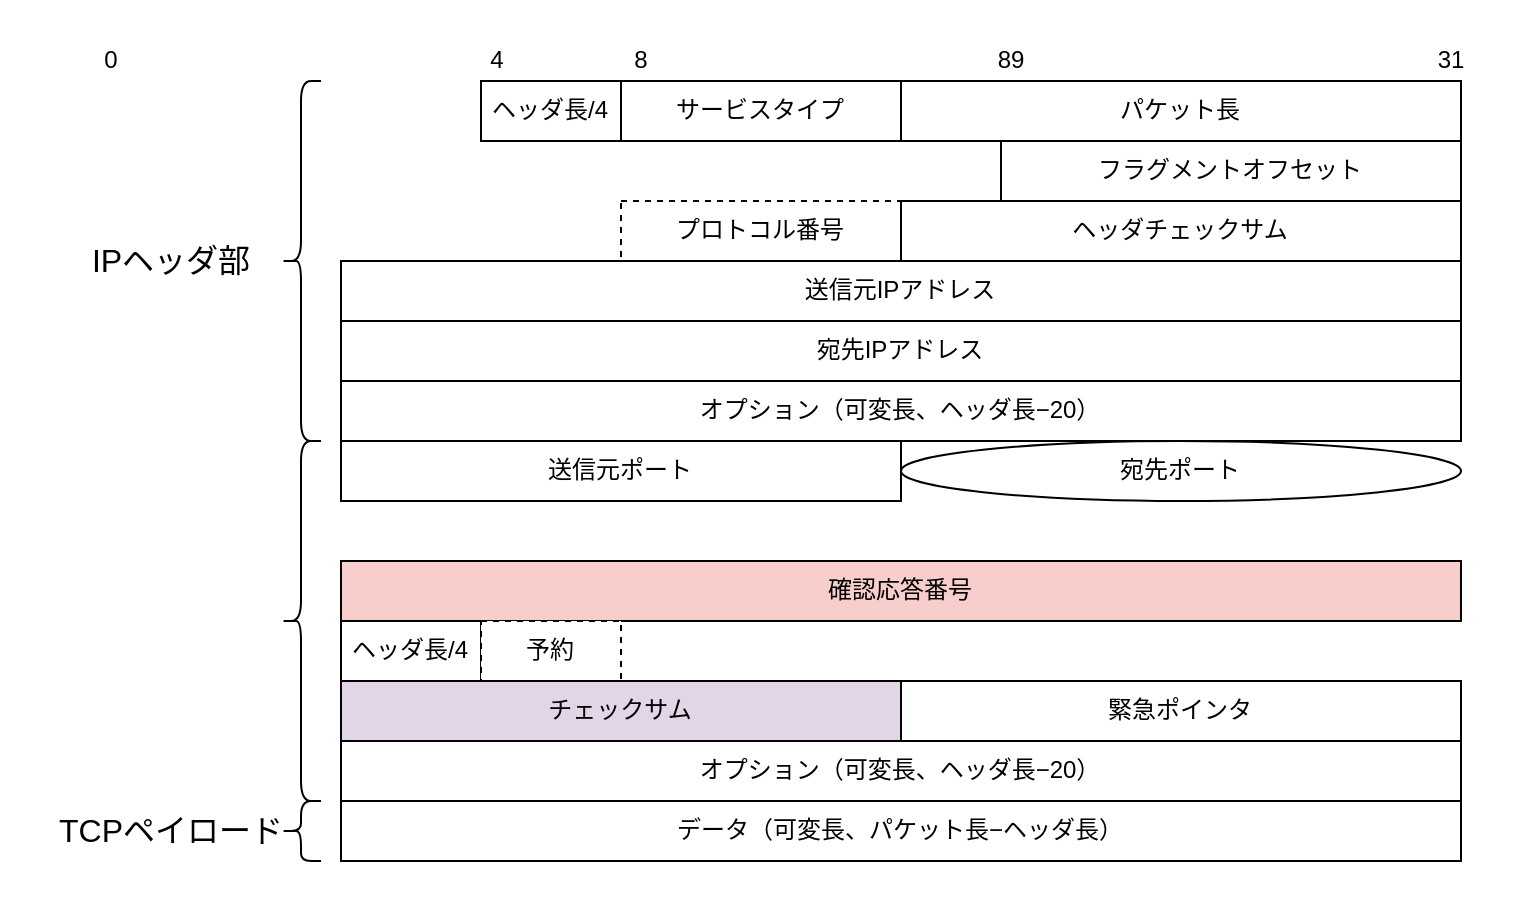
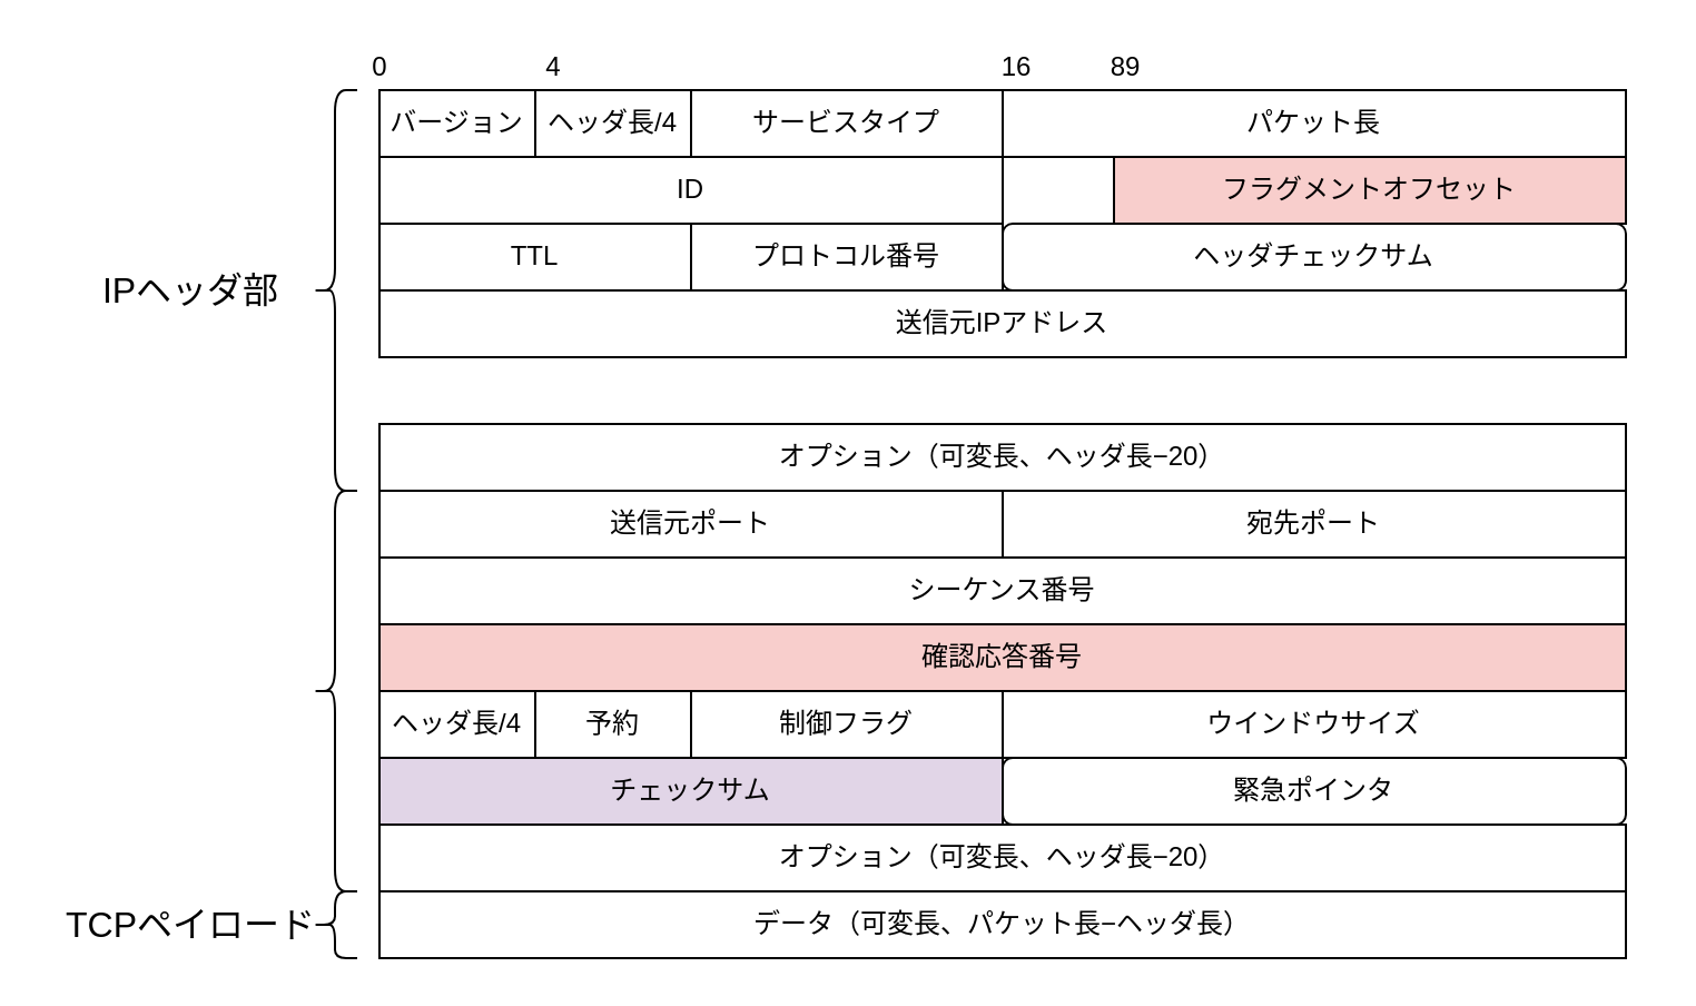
- <mxCell id="13" value="0" style="text;html=1;align=center;verticalAlign=middle;resizable=0;points=[];autosize=1;" vertex="1" parent="1"><mxGeometry x="45" y="20" width="20" height="20" as="geometry" /></mxCell>
+ <mxCell id="13" value="0" style="text;html=1;align=center;verticalAlign=middle;resizable=0;points=[];autosize=1;" vertex="1" parent="1"><mxGeometry x="160" y="20" width="20" height="20" as="geometry" /></mxCell>
- <mxCell id="15" value="8" style="text;html=1;align=center;verticalAlign=middle;resizable=0;points=[];autosize=1;" vertex="1" parent="1"><mxGeometry x="310" y="20" width="20" height="20" as="geometry" /></mxCell>
+ <mxCell id="16" value="16" style="text;html=1;align=center;verticalAlign=middle;resizable=0;points=[];autosize=1;" vertex="1" parent="1"><mxGeometry x="441" y="20" width="30" height="20" as="geometry" /></mxCell>
- <mxCell id="18" value="31" style="text;html=1;align=center;verticalAlign=middle;resizable=0;points=[];autosize=1;" vertex="1" parent="1"><mxGeometry x="710" y="20" width="30" height="20" as="geometry" /></mxCell>
+ <mxCell id="2" value="バージョン" style="rounded=0;whiteSpace=wrap;html=1;" vertex="1" parent="1"><mxGeometry x="170" y="40" width="70" height="30" as="geometry" /></mxCell>
+ <mxCell id="6" value="ID" style="rounded=0;whiteSpace=wrap;html=1;" vertex="1" parent="1"><mxGeometry x="170" y="70" width="280" height="30" as="geometry" /></mxCell>
- <mxCell id="7" value="フラグメントオフセット" style="rounded=0;whiteSpace=wrap;html=1;" vertex="1" parent="1"><mxGeometry x="500" y="70" width="230" height="30" as="geometry" /></mxCell>
+ <mxCell id="7" value="フラグメントオフセット" style="rounded=0;whiteSpace=wrap;html=1;fillColor=#f8cecc;" vertex="1" parent="1"><mxGeometry x="500" y="70" width="230" height="30" as="geometry" /></mxCell>
+ <mxCell id="8" value="TTL" style="rounded=0;whiteSpace=wrap;html=1;" vertex="1" parent="1"><mxGeometry x="170" y="100" width="140" height="30" as="geometry" /></mxCell>
- <mxCell id="9" value="プロトコル番号" style="rounded=0;whiteSpace=wrap;html=1;dashed=1;" vertex="1" parent="1"><mxGeometry x="310" y="100" width="140" height="30" as="geometry" /></mxCell>
+ <mxCell id="9" value="プロトコル番号" style="rounded=0;whiteSpace=wrap;html=1;" vertex="1" parent="1"><mxGeometry x="310" y="100" width="140" height="30" as="geometry" /></mxCell>
- <mxCell id="10" value="ヘッダチェックサム" style="rounded=0;whiteSpace=wrap;html=1;" vertex="1" parent="1"><mxGeometry x="450" y="100" width="280" height="30" as="geometry" /></mxCell>
+ <mxCell id="10" value="ヘッダチェックサム" style="whiteSpace=wrap;html=1;rounded=1;" vertex="1" parent="1"><mxGeometry x="450" y="100" width="280" height="30" as="geometry" /></mxCell>
- <mxCell id="12" value="宛先IPアドレス" style="rounded=0;whiteSpace=wrap;html=1;" vertex="1" parent="1"><mxGeometry x="170" y="160" width="560" height="30" as="geometry" /></mxCell>
- <mxCell id="21" value="宛先ポート" style="ellipse;whiteSpace=wrap;html=1;" vertex="1" parent="1"><mxGeometry x="450" y="220" width="280" height="30" as="geometry" /></mxCell>
+ <mxCell id="21" value="宛先ポート" style="rounded=0;whiteSpace=wrap;html=1;" vertex="1" parent="1"><mxGeometry x="450" y="220" width="280" height="30" as="geometry" /></mxCell>
+ <mxCell id="22" value="シーケンス番号" style="rounded=0;whiteSpace=wrap;html=1;" vertex="1" parent="1"><mxGeometry x="170" y="250" width="560" height="30" as="geometry" /></mxCell>
- <mxCell id="27" value="予約" style="rounded=0;whiteSpace=wrap;html=1;dashed=1;" vertex="1" parent="1"><mxGeometry x="240" y="310" width="70" height="30" as="geometry" /></mxCell>
+ <mxCell id="27" value="予約" style="rounded=0;whiteSpace=wrap;html=1;" vertex="1" parent="1"><mxGeometry x="240" y="310" width="70" height="30" as="geometry" /></mxCell>
+ <mxCell id="28" value="制御フラグ" style="rounded=0;whiteSpace=wrap;html=1;" vertex="1" parent="1"><mxGeometry x="310" y="310" width="140" height="30" as="geometry" /></mxCell>
+ <mxCell id="29" value="ウインドウサイズ" style="rounded=0;whiteSpace=wrap;html=1;" vertex="1" parent="1"><mxGeometry x="450" y="310" width="280" height="30" as="geometry" /></mxCell>
- <mxCell id="31" value="緊急ポインタ" style="rounded=0;whiteSpace=wrap;html=1;" vertex="1" parent="1"><mxGeometry x="450" y="340" width="280" height="30" as="geometry" /></mxCell>
+ <mxCell id="31" value="緊急ポインタ" style="whiteSpace=wrap;html=1;rounded=1;" vertex="1" parent="1"><mxGeometry x="450" y="340" width="280" height="30" as="geometry" /></mxCell>
